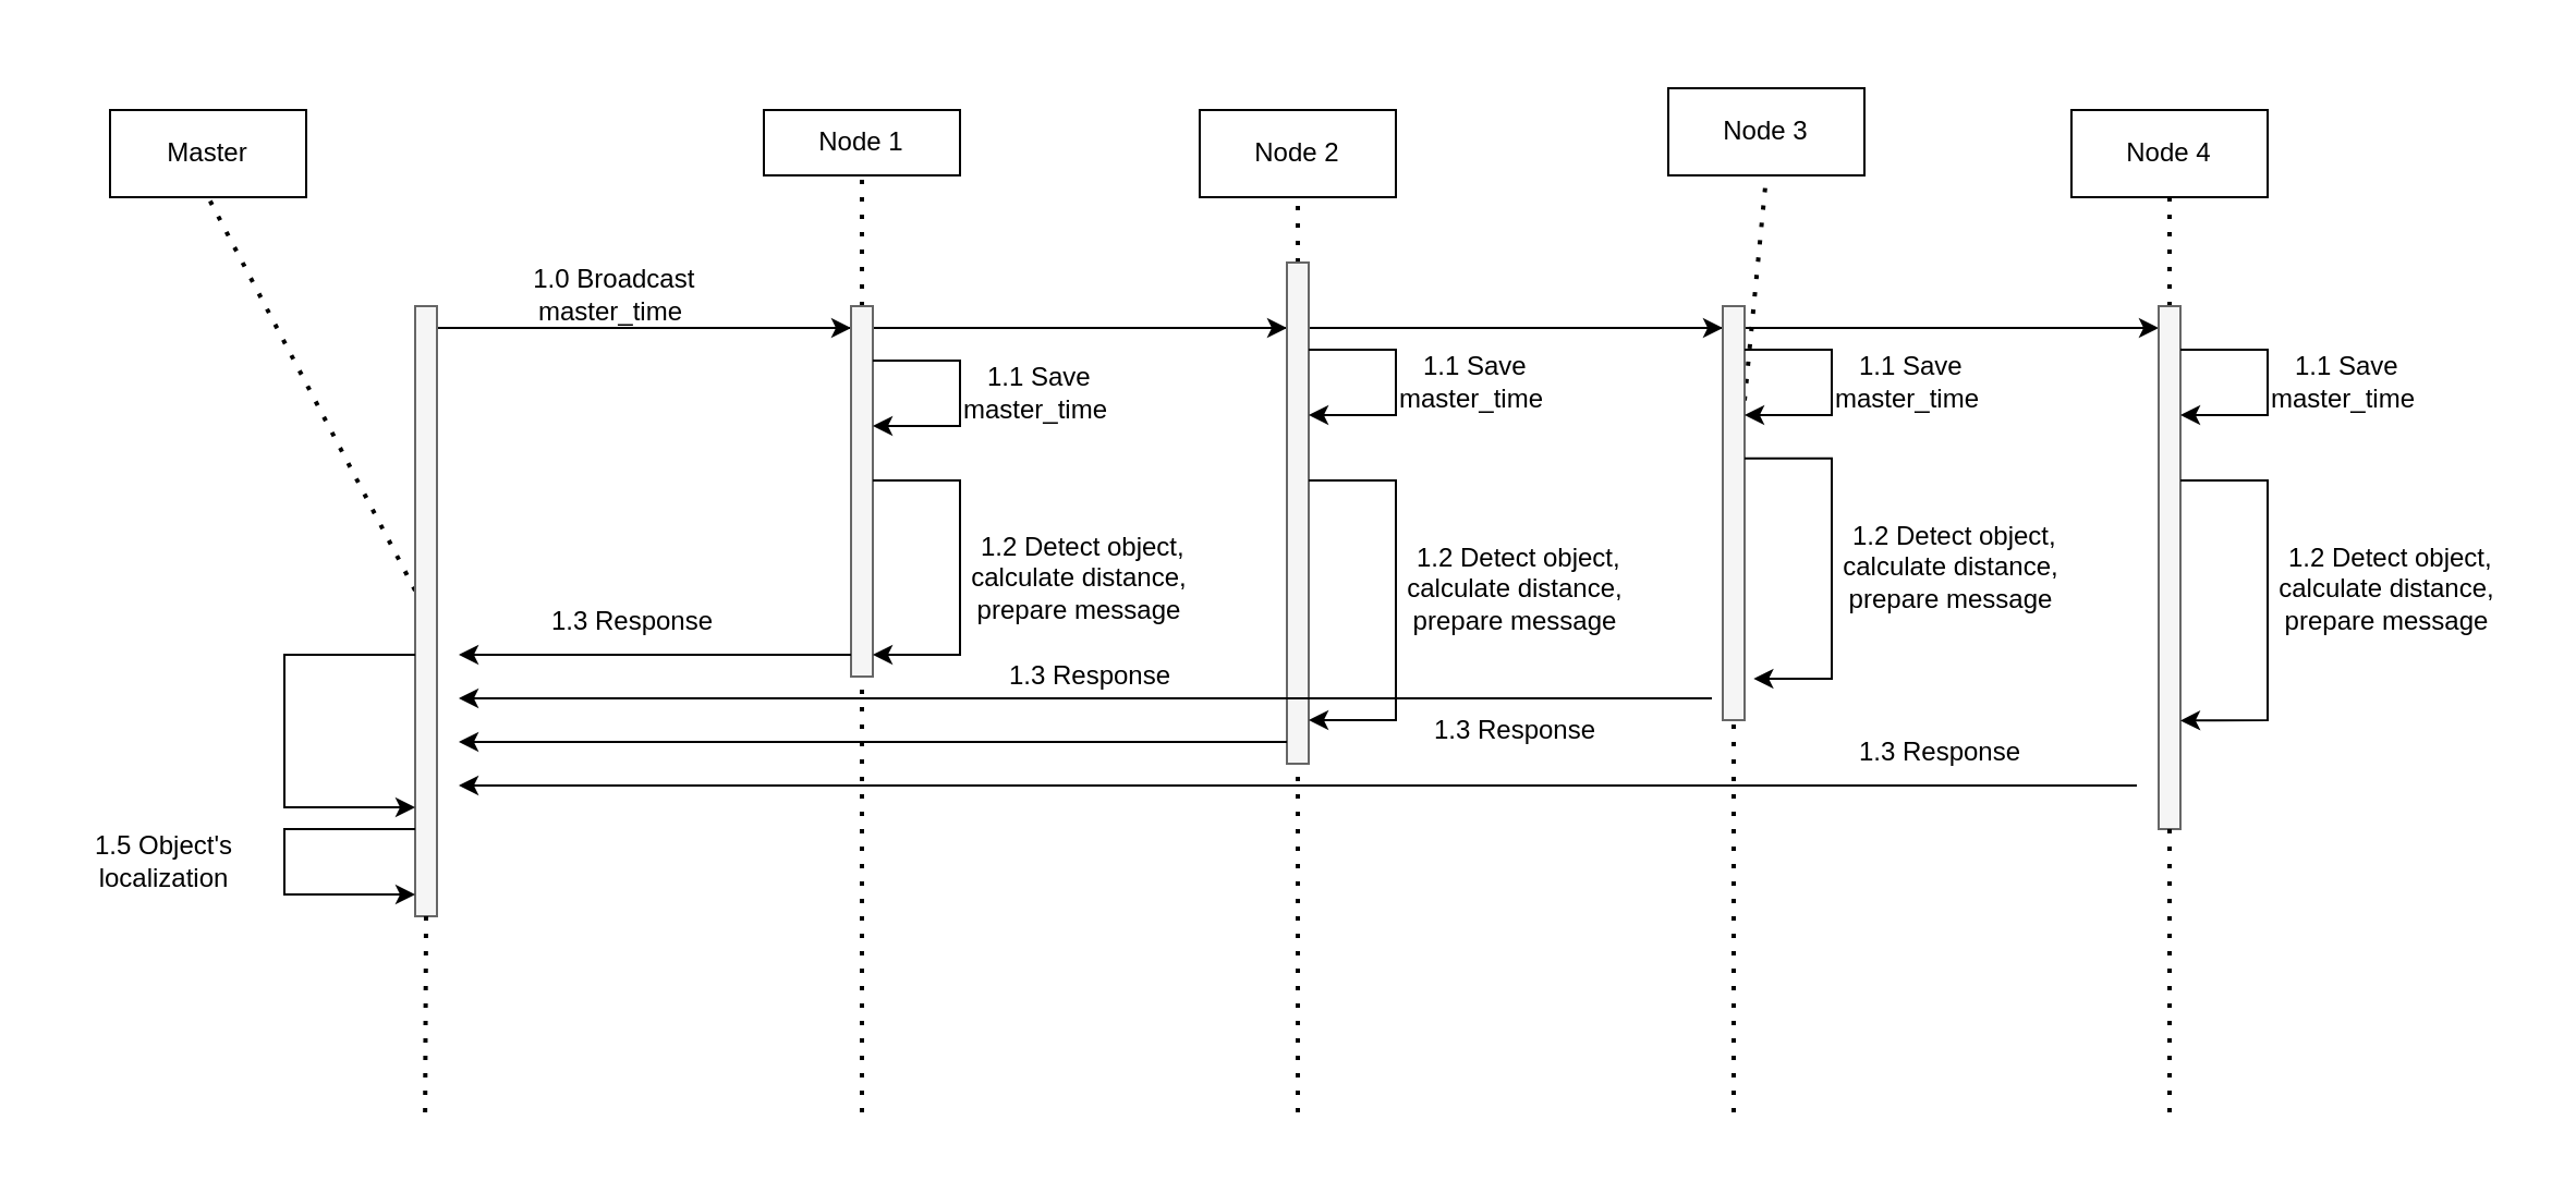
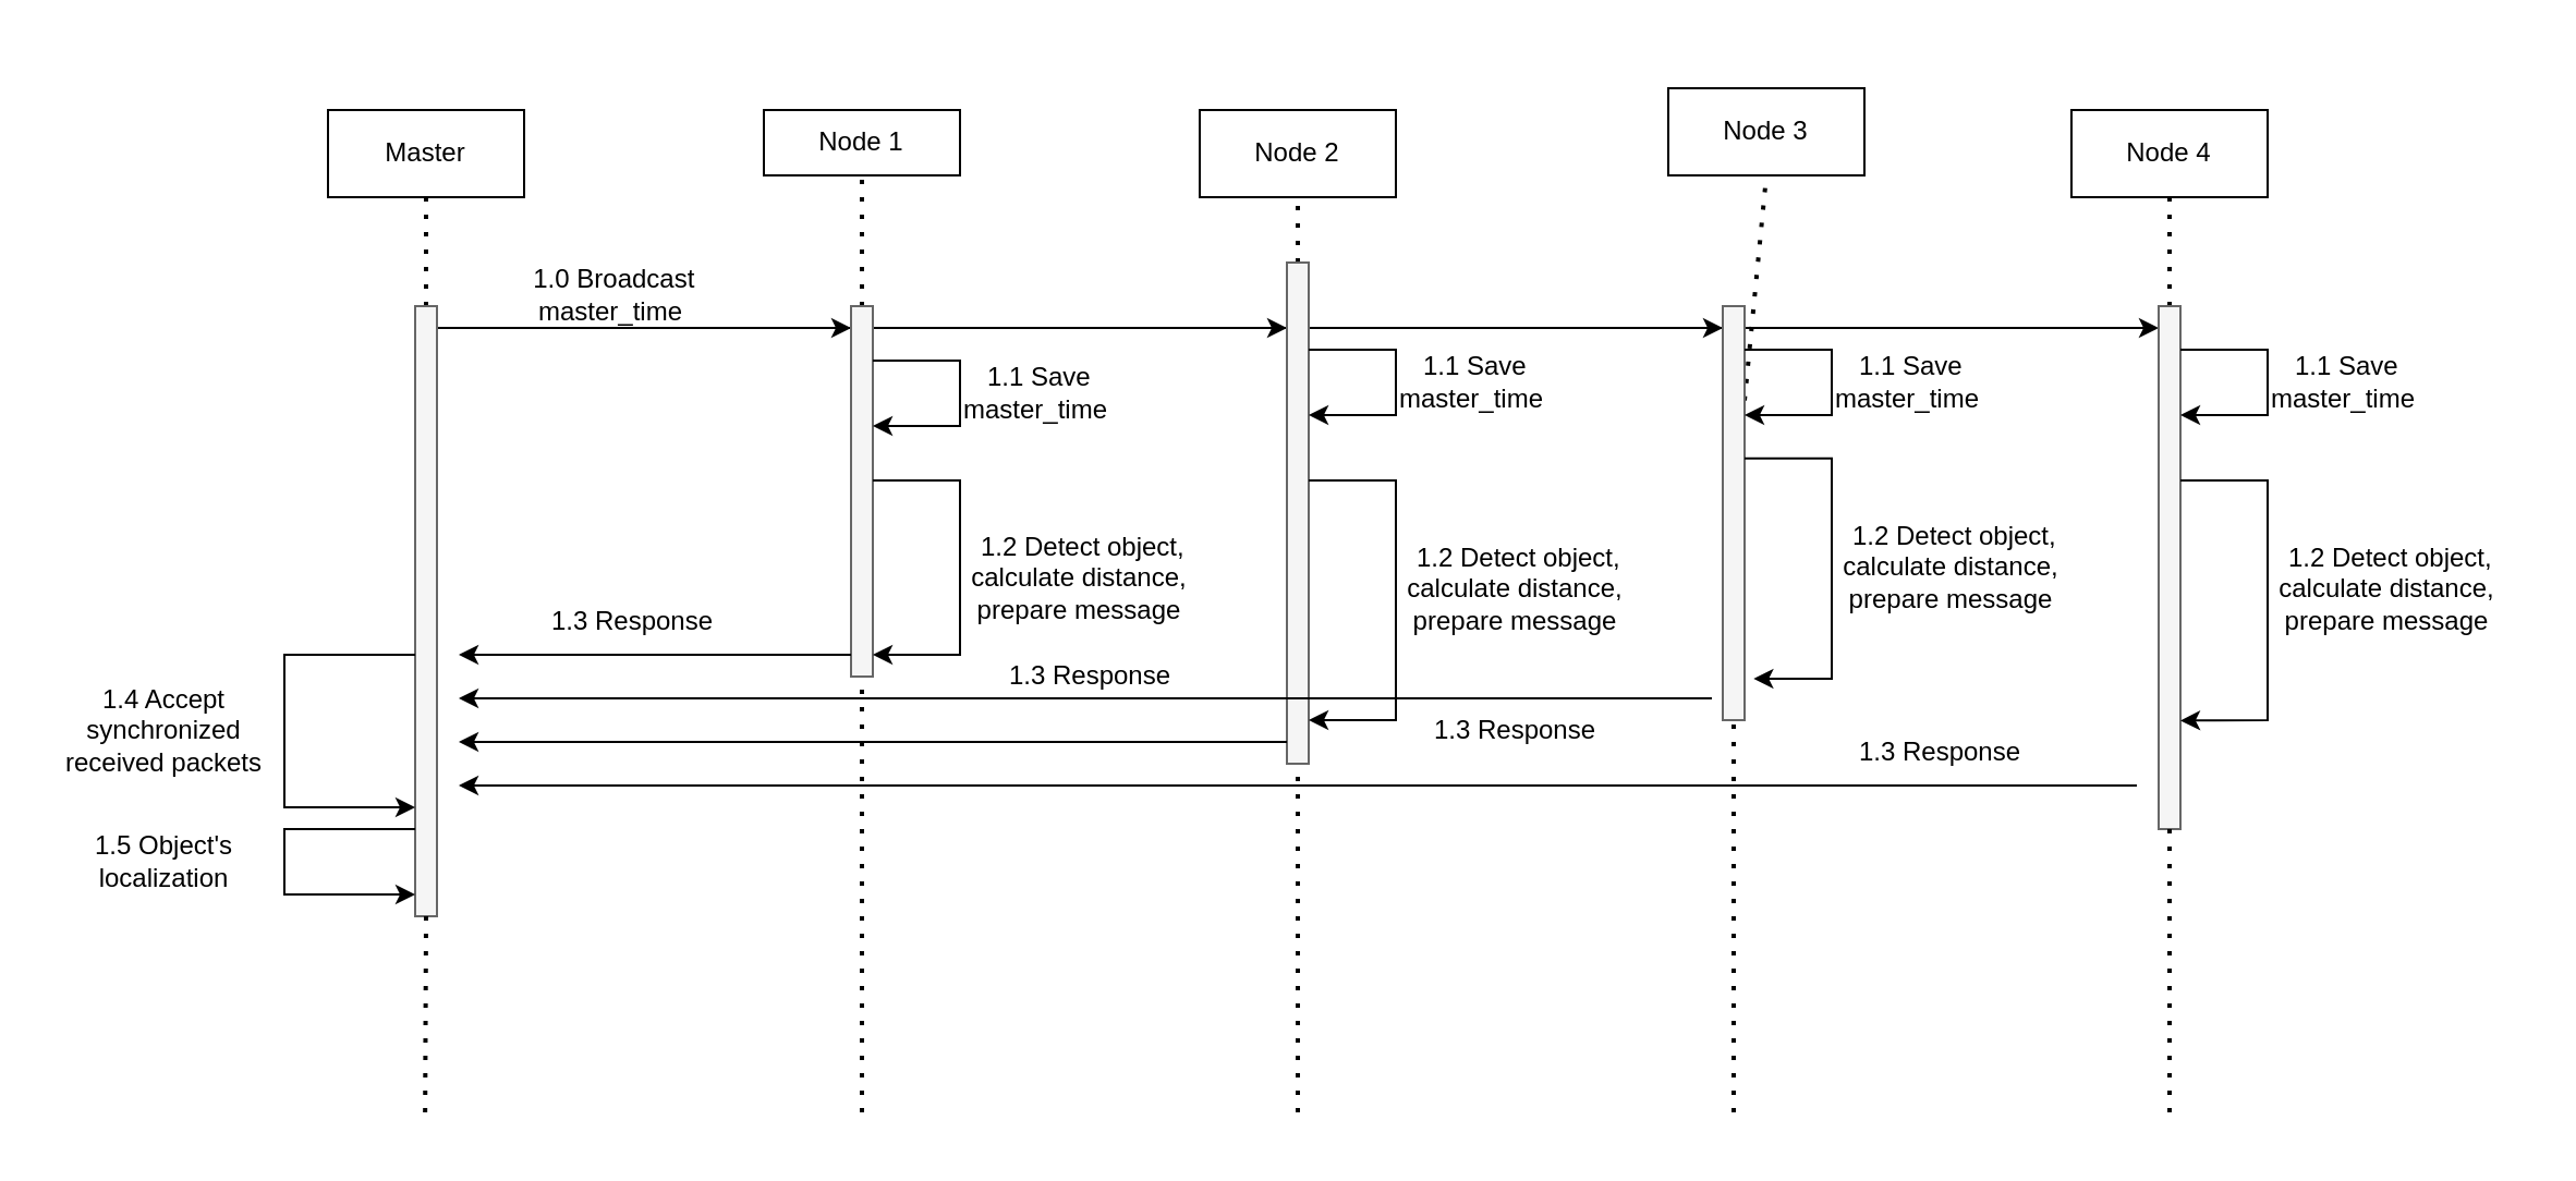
- <mxCell id="3" value="Master" style="rounded=0;whiteSpace=wrap;html=1;" vertex="1" parent="1"><mxGeometry x="50" y="50" width="90" height="40" as="geometry" /></mxCell>
+ <mxCell id="3" value="Master" style="rounded=0;whiteSpace=wrap;html=1;" vertex="1" parent="1"><mxGeometry x="150" y="50" width="90" height="40" as="geometry" /></mxCell>
+ <mxCell id="53" value="1.4 Accept synchronized received packets" style="text;html=1;strokeColor=none;fillColor=none;align=center;verticalAlign=middle;whiteSpace=wrap;rounded=0;" vertex="1" parent="1"><mxGeometry x="20" y="320" width="110" height="30" as="geometry" /></mxCell>
